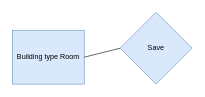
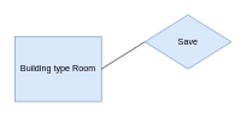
- <mxCell id="2" value="Save" style="rhombus;whiteSpace=wrap;html=1;fillColor=#dae8fc;strokeColor=#6c8ebf;" parent="1" vertex="1"><mxGeometry x="200" y="20" width="120" height="120" as="geometry" /></mxCell>
+ <mxCell id="2" value="Save" style="rhombus;whiteSpace=wrap;html=1;fillColor=#dae8fc;strokeColor=#6c8ebf;" parent="1" vertex="1"><mxGeometry x="200" y="20" width="120" height="75" as="geometry" /></mxCell>
